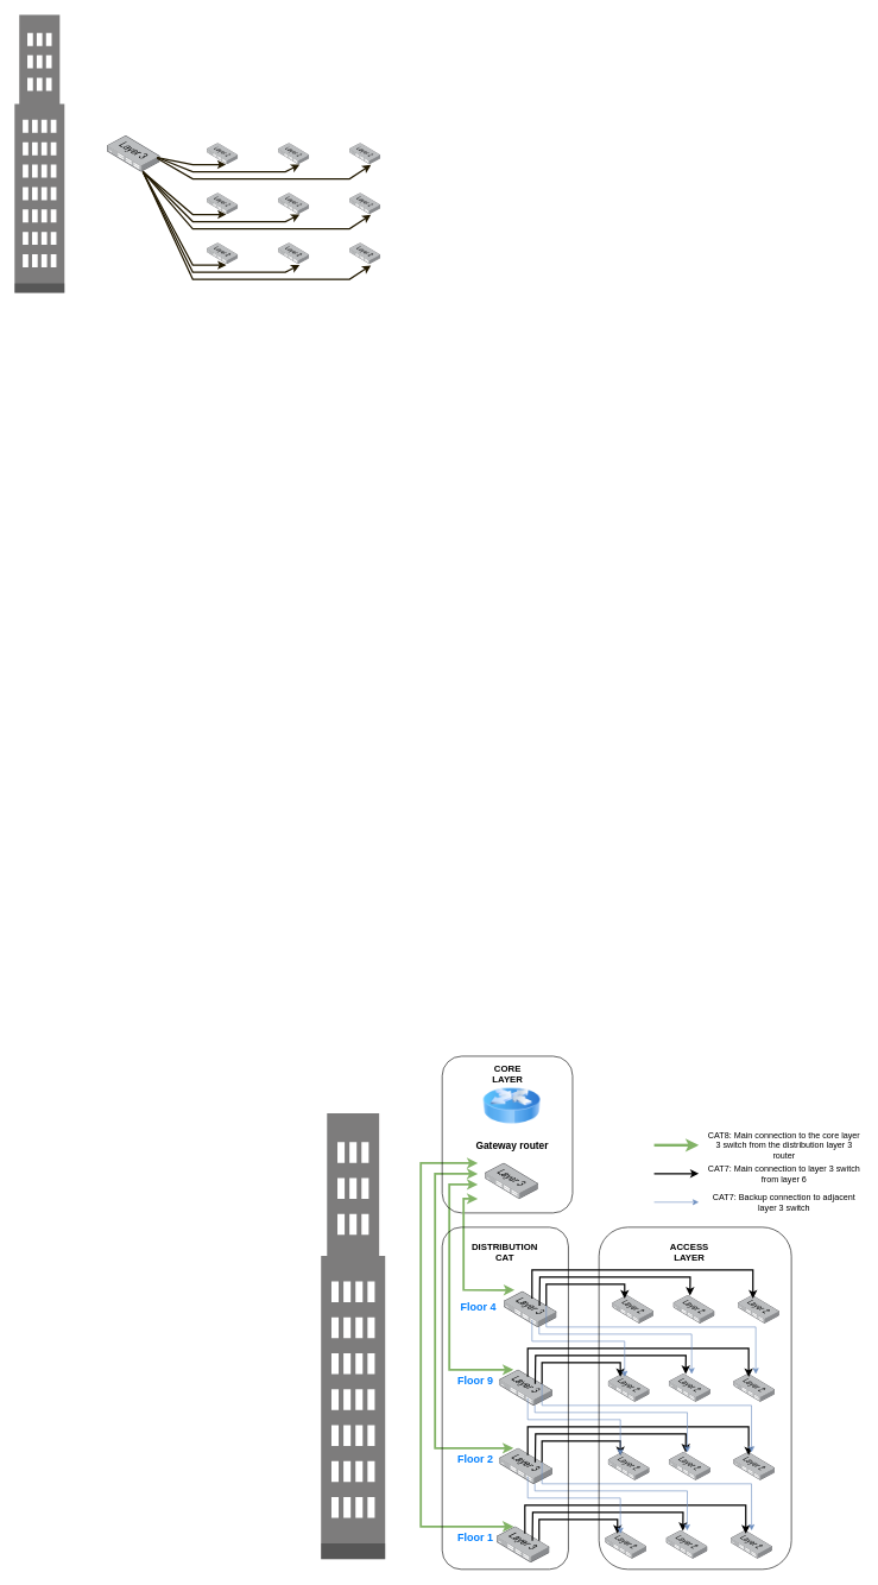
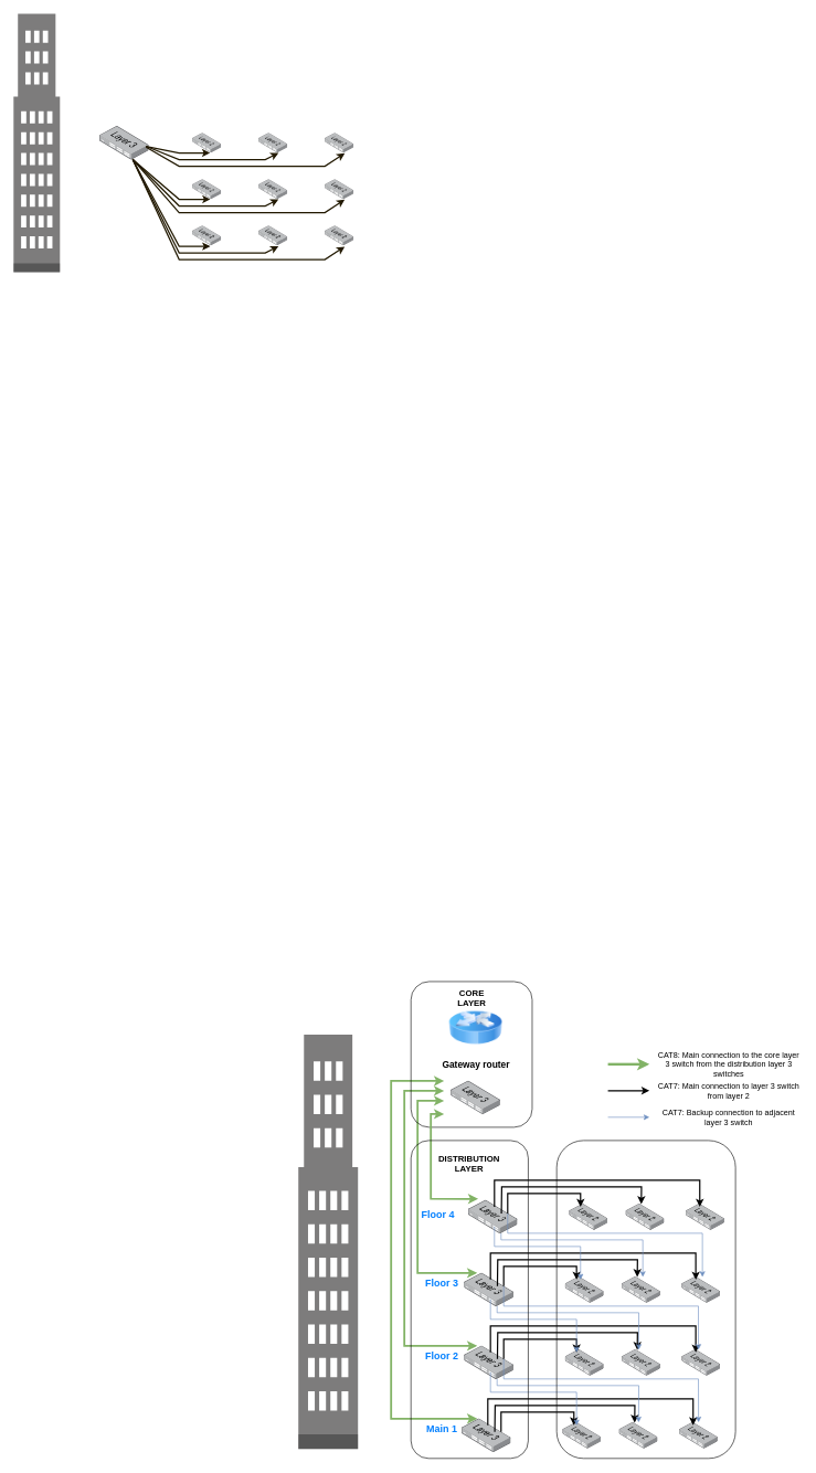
- <mxCell id="61" value="CAT8: Main connection to the core layer 3 switch from the distribution layer 3 router" style="text;html=1;strokeColor=none;fillColor=none;align=center;verticalAlign=middle;whiteSpace=wrap;rounded=0;" vertex="1" parent="1"><mxGeometry x="990" y="1591" width="220" height="30" as="geometry" /></mxCell>
+ <mxCell id="61" value="CAT8: Main connection to the core layer 3 switch from the distribution layer 3 switches" style="text;html=1;strokeColor=none;fillColor=none;align=center;verticalAlign=middle;whiteSpace=wrap;rounded=0;" vertex="1" parent="1"><mxGeometry x="990" y="1591" width="220" height="30" as="geometry" /></mxCell>
- <mxCell id="60" value="CAT7: Main connection to layer 3 switch from layer 6" style="text;html=1;strokeColor=none;fillColor=none;align=center;verticalAlign=middle;whiteSpace=wrap;rounded=0;" vertex="1" parent="1"><mxGeometry x="990" y="1631" width="220" height="30" as="geometry" /></mxCell>
+ <mxCell id="60" value="CAT7: Main connection to layer 3 switch from layer 2" style="text;html=1;strokeColor=none;fillColor=none;align=center;verticalAlign=middle;whiteSpace=wrap;rounded=0;" vertex="1" parent="1"><mxGeometry x="990" y="1631" width="220" height="30" as="geometry" /></mxCell>
- <mxCell id="53" value="&lt;b style=&quot;border-color: var(--border-color);&quot;&gt;&lt;font style=&quot;border-color: var(--border-color); font-size: 13px;&quot;&gt;DISTRIBUTION CAT&lt;/font&gt;&lt;/b&gt;" style="text;html=1;strokeColor=none;fillColor=none;align=center;verticalAlign=middle;whiteSpace=wrap;rounded=0;" vertex="1" parent="1"><mxGeometry x="678" y="1741" width="60" height="30" as="geometry" /></mxCell>
+ <mxCell id="53" value="&lt;b style=&quot;border-color: var(--border-color);&quot;&gt;&lt;font style=&quot;border-color: var(--border-color); font-size: 13px;&quot;&gt;DISTRIBUTION LAYER&lt;/font&gt;&lt;/b&gt;" style="text;html=1;strokeColor=none;fillColor=none;align=center;verticalAlign=middle;whiteSpace=wrap;rounded=0;" vertex="1" parent="1"><mxGeometry x="678" y="1741" width="60" height="30" as="geometry" /></mxCell>
- <mxCell id="54" value="&lt;b style=&quot;border-color: var(--border-color);&quot;&gt;&lt;font style=&quot;border-color: var(--border-color); font-size: 13px;&quot;&gt;ACCESS LAYER&lt;/font&gt;&lt;/b&gt;" style="text;html=1;strokeColor=none;fillColor=none;align=center;verticalAlign=middle;whiteSpace=wrap;rounded=0;" vertex="1" parent="1"><mxGeometry x="936.7" y="1741" width="60" height="30" as="geometry" /></mxCell>
- <mxCell id="44" value="&lt;b&gt;&lt;font color=&quot;#007fff&quot; style=&quot;font-size: 15px;&quot;&gt;Floor 4&lt;/font&gt;&lt;/b&gt;" style="text;html=1;strokeColor=none;fillColor=none;align=center;verticalAlign=middle;whiteSpace=wrap;rounded=0;" vertex="1" parent="1"><mxGeometry x="640.6" y="1816.5" width="60" height="30" as="geometry" /></mxCell>
+ <mxCell id="44" value="&lt;b&gt;&lt;font color=&quot;#007fff&quot; style=&quot;font-size: 15px;&quot;&gt;Floor 4&lt;/font&gt;&lt;/b&gt;" style="text;html=1;strokeColor=none;fillColor=none;align=center;verticalAlign=middle;whiteSpace=wrap;rounded=0;" vertex="1" parent="1"><mxGeometry x="630.6" y="1816.5" width="60" height="30" as="geometry" /></mxCell>
- <mxCell id="45" value="&lt;b&gt;&lt;font color=&quot;#007fff&quot; style=&quot;font-size: 15px;&quot;&gt;Floor 9&lt;/font&gt;&lt;/b&gt;" style="text;html=1;strokeColor=none;fillColor=none;align=center;verticalAlign=middle;whiteSpace=wrap;rounded=0;" vertex="1" parent="1"><mxGeometry x="636.62" y="1921" width="60" height="30" as="geometry" /></mxCell>
+ <mxCell id="45" value="&lt;b&gt;&lt;font color=&quot;#007fff&quot; style=&quot;font-size: 15px;&quot;&gt;Floor 3&lt;/font&gt;&lt;/b&gt;" style="text;html=1;strokeColor=none;fillColor=none;align=center;verticalAlign=middle;whiteSpace=wrap;rounded=0;" vertex="1" parent="1"><mxGeometry x="636.62" y="1921" width="60" height="30" as="geometry" /></mxCell>
- <mxCell id="47" value="&lt;b&gt;&lt;font color=&quot;#007fff&quot; style=&quot;font-size: 15px;&quot;&gt;Floor 1&lt;/font&gt;&lt;/b&gt;" style="text;html=1;strokeColor=none;fillColor=none;align=center;verticalAlign=middle;whiteSpace=wrap;rounded=0;" vertex="1" parent="1"><mxGeometry x="636.62" y="2141" width="60" height="30" as="geometry" /></mxCell>
+ <mxCell id="47" value="&lt;b&gt;&lt;font color=&quot;#007fff&quot; style=&quot;font-size: 15px;&quot;&gt;Main 1&lt;/font&gt;&lt;/b&gt;" style="text;html=1;strokeColor=none;fillColor=none;align=center;verticalAlign=middle;whiteSpace=wrap;rounded=0;" vertex="1" parent="1"><mxGeometry x="636.62" y="2141" width="60" height="30" as="geometry" /></mxCell>
